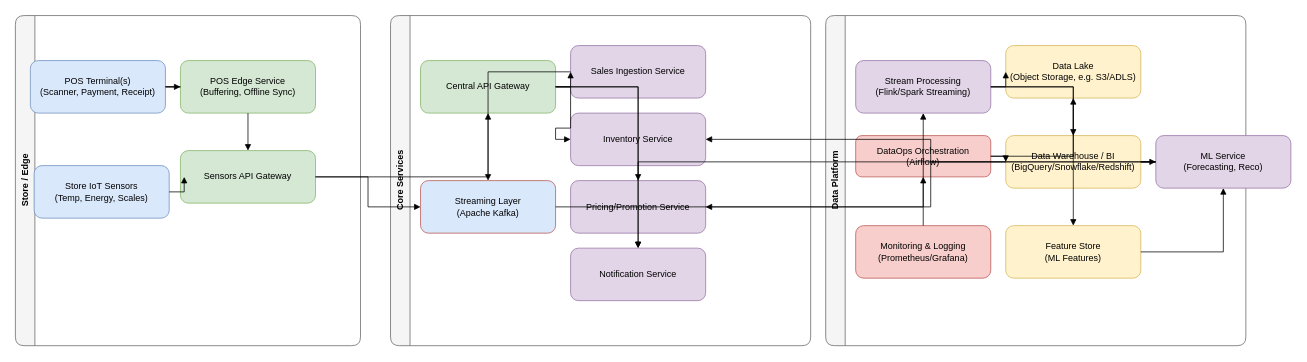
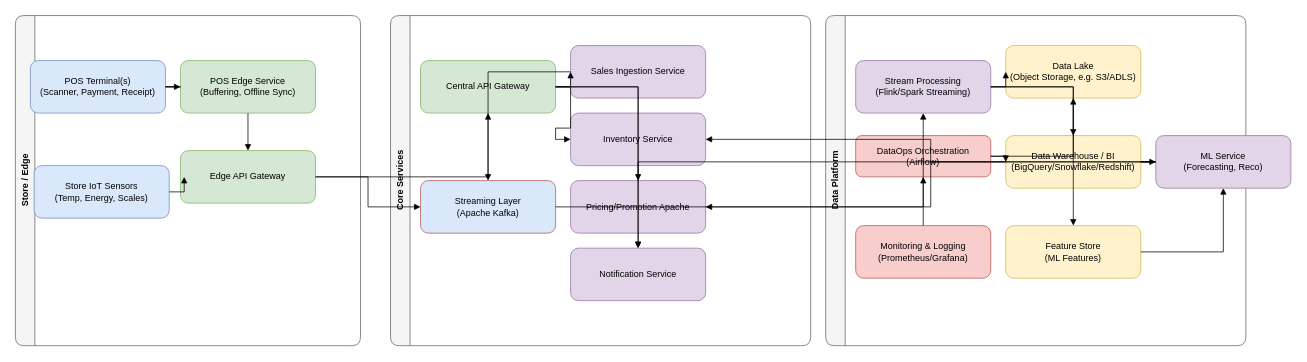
- <mxCell id="8" value="Sensors API Gateway" style="rounded=1;whiteSpace=wrap;html=1;fillColor=#d5e8d4;strokeColor=#82b366;fontSize=12;" vertex="1" parent="1"><mxGeometry x="240" y="200" width="180" height="70" as="geometry" /></mxCell>
+ <mxCell id="8" value="Edge API Gateway" style="rounded=1;whiteSpace=wrap;html=1;fillColor=#d5e8d4;strokeColor=#82b366;fontSize=12;" vertex="1" parent="1"><mxGeometry x="240" y="200" width="180" height="70" as="geometry" /></mxCell>
- <mxCell id="12" value="Pricing/Promotion Service" style="rounded=1;whiteSpace=wrap;html=1;fillColor=#e1d5e7;strokeColor=#9673a6;fontSize=12;" vertex="1" parent="1"><mxGeometry x="760" y="240" width="180" height="70" as="geometry" /></mxCell>
+ <mxCell id="12" value="Pricing/Promotion Apache" style="rounded=1;whiteSpace=wrap;html=1;fillColor=#e1d5e7;strokeColor=#9673a6;fontSize=12;" vertex="1" parent="1"><mxGeometry x="760" y="240" width="180" height="70" as="geometry" /></mxCell>
